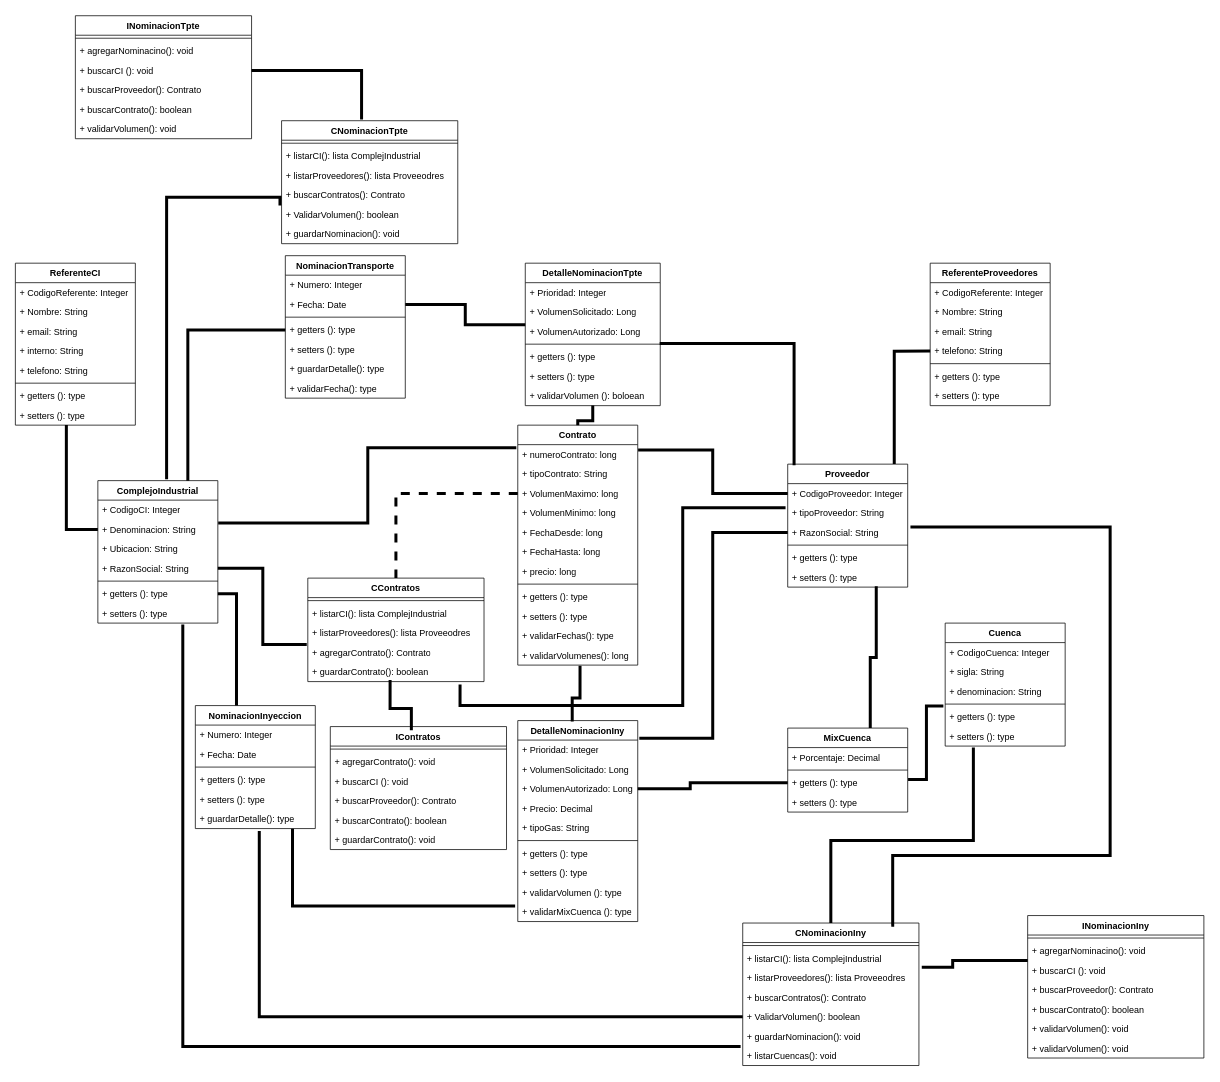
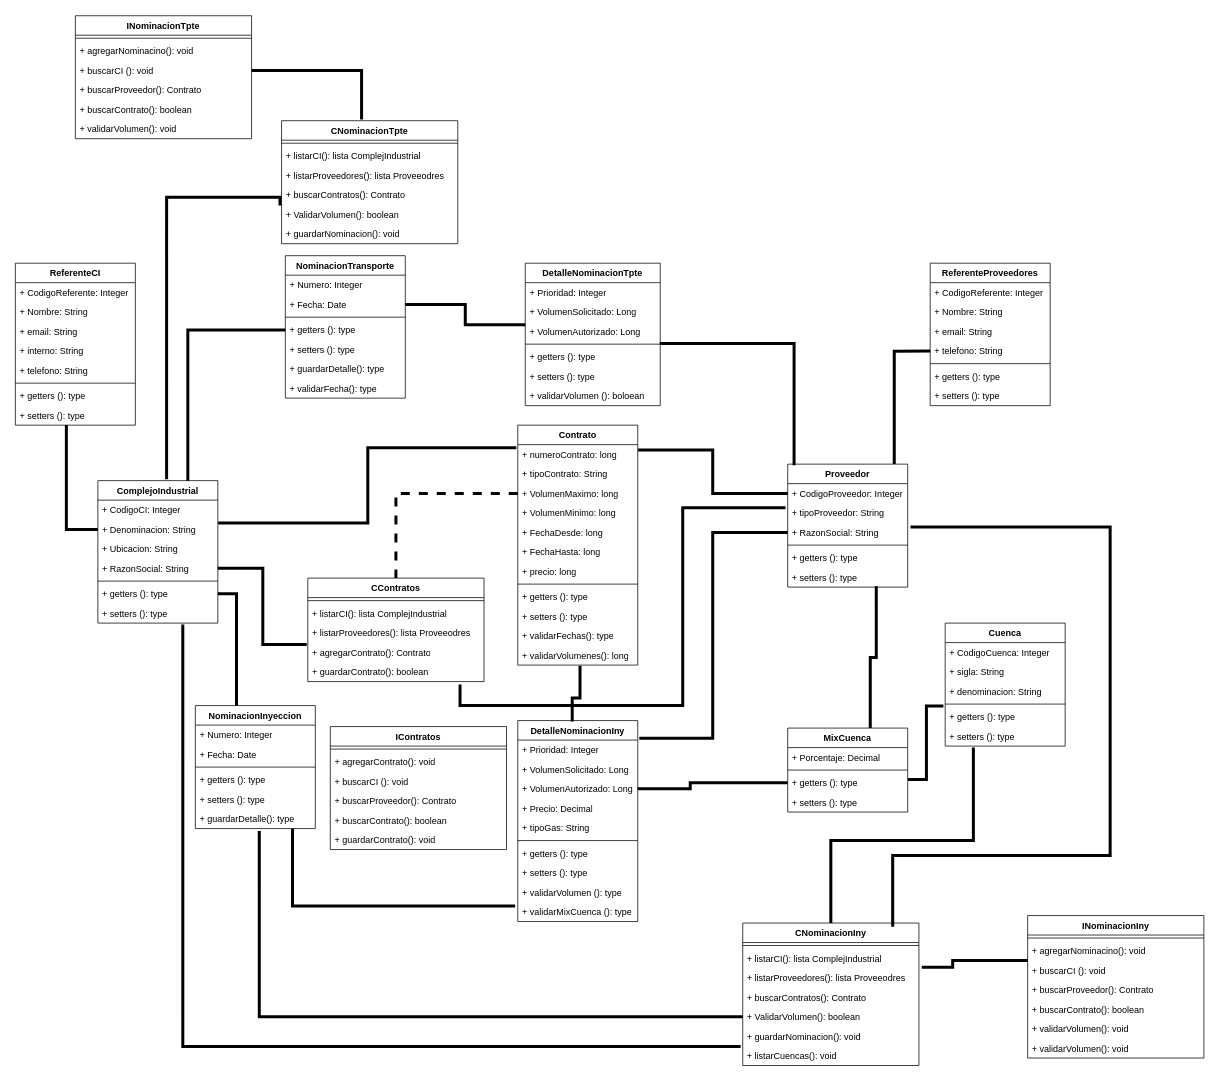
- <mxCell id="146" value="" style="endArrow=none;html=1;rounded=0;edgeStyle=orthogonalEdgeStyle;strokeWidth=4;exitX=0.489;exitY=1.069;exitDx=0;exitDy=0;entryX=0.5;entryY=0;entryDx=0;entryDy=0;exitPerimeter=0;" parent="1" source="34" target="80" edge="1"><mxGeometry width="50" height="50" relative="1" as="geometry"><mxPoint x="380" y="687" as="sourcePoint" /><mxPoint x="698" y="710" as="targetPoint" /><Array as="points"><mxPoint x="790" y="542" /><mxPoint x="790" y="560" /><mxPoint x="770" y="560" /></Array></mxGeometry></mxCell>
- <mxCell id="157" value="" style="endArrow=none;html=1;rounded=0;edgeStyle=orthogonalEdgeStyle;strokeWidth=4;exitX=0.467;exitY=0.915;exitDx=0;exitDy=0;entryX=0.46;entryY=0.03;entryDx=0;entryDy=0;entryPerimeter=0;exitPerimeter=0;" parent="1" source="128" target="129" edge="1"><mxGeometry width="50" height="50" relative="1" as="geometry"><mxPoint x="300" y="801" as="sourcePoint" /><mxPoint x="325" y="950" as="targetPoint" /><Array as="points"><mxPoint x="520" y="944" /><mxPoint x="548" y="944" /></Array></mxGeometry></mxCell>
